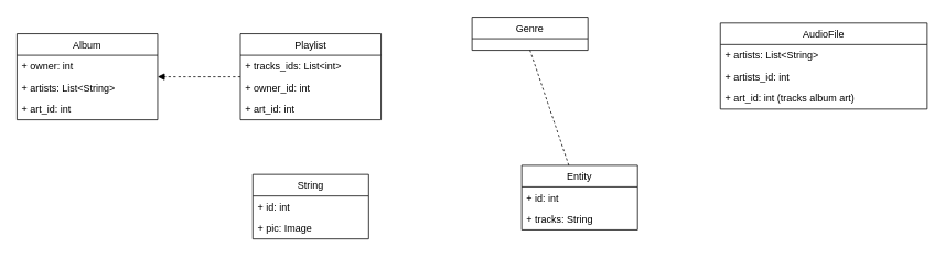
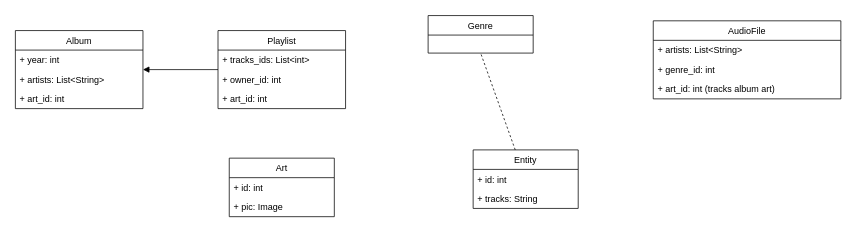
- <mxCell id="10" value="Genre" style="swimlane;fontStyle=0;childLayout=stackLayout;horizontal=1;startSize=26;fillColor=none;horizontalStack=0;resizeParent=1;resizeParentMax=0;resizeLast=0;collapsible=1;marginBottom=0;" vertex="1" parent="1"><mxGeometry x="570" y="20" width="140" height="40" as="geometry" /></mxCell>
+ <mxCell id="10" value="Genre" style="swimlane;fontStyle=0;childLayout=stackLayout;horizontal=1;startSize=26;fillColor=none;horizontalStack=0;resizeParent=1;resizeParentMax=0;resizeLast=0;collapsible=1;marginBottom=0;" vertex="1" parent="1"><mxGeometry x="570" y="20" width="140" height="50" as="geometry" /></mxCell>
- <mxCell id="21" value="+ owner: int" style="text;strokeColor=none;fillColor=none;align=left;verticalAlign=top;spacingLeft=4;spacingRight=4;overflow=hidden;rotatable=0;points=[[0,0.5],[1,0.5]];portConstraint=eastwest;" vertex="1" parent="20"><mxGeometry y="26" width="170" height="26" as="geometry" /></mxCell>
+ <mxCell id="21" value="+ year: int" style="text;strokeColor=none;fillColor=none;align=left;verticalAlign=top;spacingLeft=4;spacingRight=4;overflow=hidden;rotatable=0;points=[[0,0.5],[1,0.5]];portConstraint=eastwest;" vertex="1" parent="20"><mxGeometry y="26" width="170" height="26" as="geometry" /></mxCell>
- <mxCell id="11" value="" style="endArrow=block;endFill=1;html=1;align=left;verticalAlign=top;dashed=1;" edge="1" parent="1" source="3" target="20"><mxGeometry x="-1" relative="1" as="geometry"><mxPoint x="300" y="30" as="sourcePoint" /><mxPoint x="460" y="30" as="targetPoint" /></mxGeometry></mxCell>
+ <mxCell id="11" value="" style="endArrow=block;endFill=1;html=1;align=left;verticalAlign=top;" edge="1" parent="1" source="3" target="20"><mxGeometry x="-1" relative="1" as="geometry"><mxPoint x="300" y="30" as="sourcePoint" /><mxPoint x="460" y="30" as="targetPoint" /></mxGeometry></mxCell>
- <mxCell id="15" value="+ artists_id: int" style="text;strokeColor=none;fillColor=none;align=left;verticalAlign=top;spacingLeft=4;spacingRight=4;overflow=hidden;rotatable=0;points=[[0,0.5],[1,0.5]];portConstraint=eastwest;" vertex="1" parent="13"><mxGeometry y="52" width="250" height="26" as="geometry" /></mxCell>
+ <mxCell id="15" value="+ genre_id: int" style="text;strokeColor=none;fillColor=none;align=left;verticalAlign=top;spacingLeft=4;spacingRight=4;overflow=hidden;rotatable=0;points=[[0,0.5],[1,0.5]];portConstraint=eastwest;" vertex="1" parent="13"><mxGeometry y="52" width="250" height="26" as="geometry" /></mxCell>
- <mxCell id="17" value="String" style="swimlane;fontStyle=0;childLayout=stackLayout;horizontal=1;startSize=26;fillColor=none;horizontalStack=0;resizeParent=1;resizeParentMax=0;resizeLast=0;collapsible=1;marginBottom=0;" vertex="1" parent="1"><mxGeometry x="305" y="210" width="140" height="78" as="geometry" /></mxCell>
+ <mxCell id="17" value="Art" style="swimlane;fontStyle=0;childLayout=stackLayout;horizontal=1;startSize=26;fillColor=none;horizontalStack=0;resizeParent=1;resizeParentMax=0;resizeLast=0;collapsible=1;marginBottom=0;" vertex="1" parent="1"><mxGeometry x="305" y="210" width="140" height="78" as="geometry" /></mxCell>
